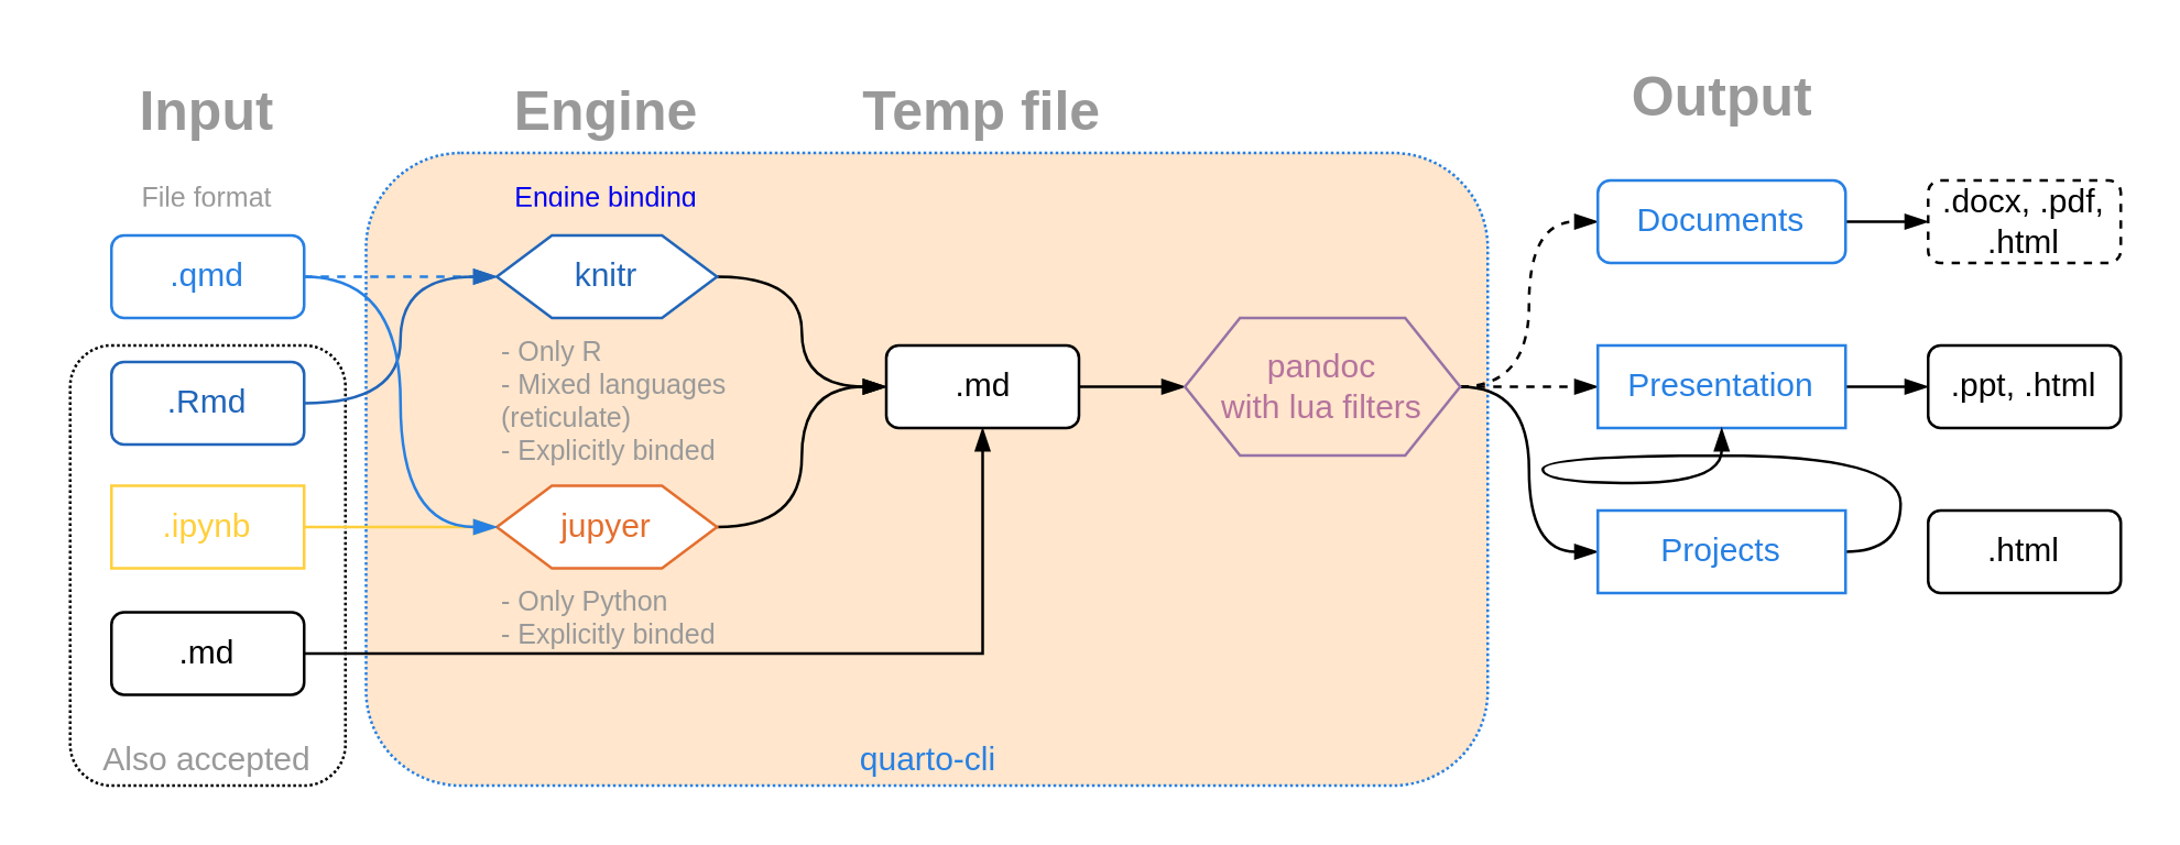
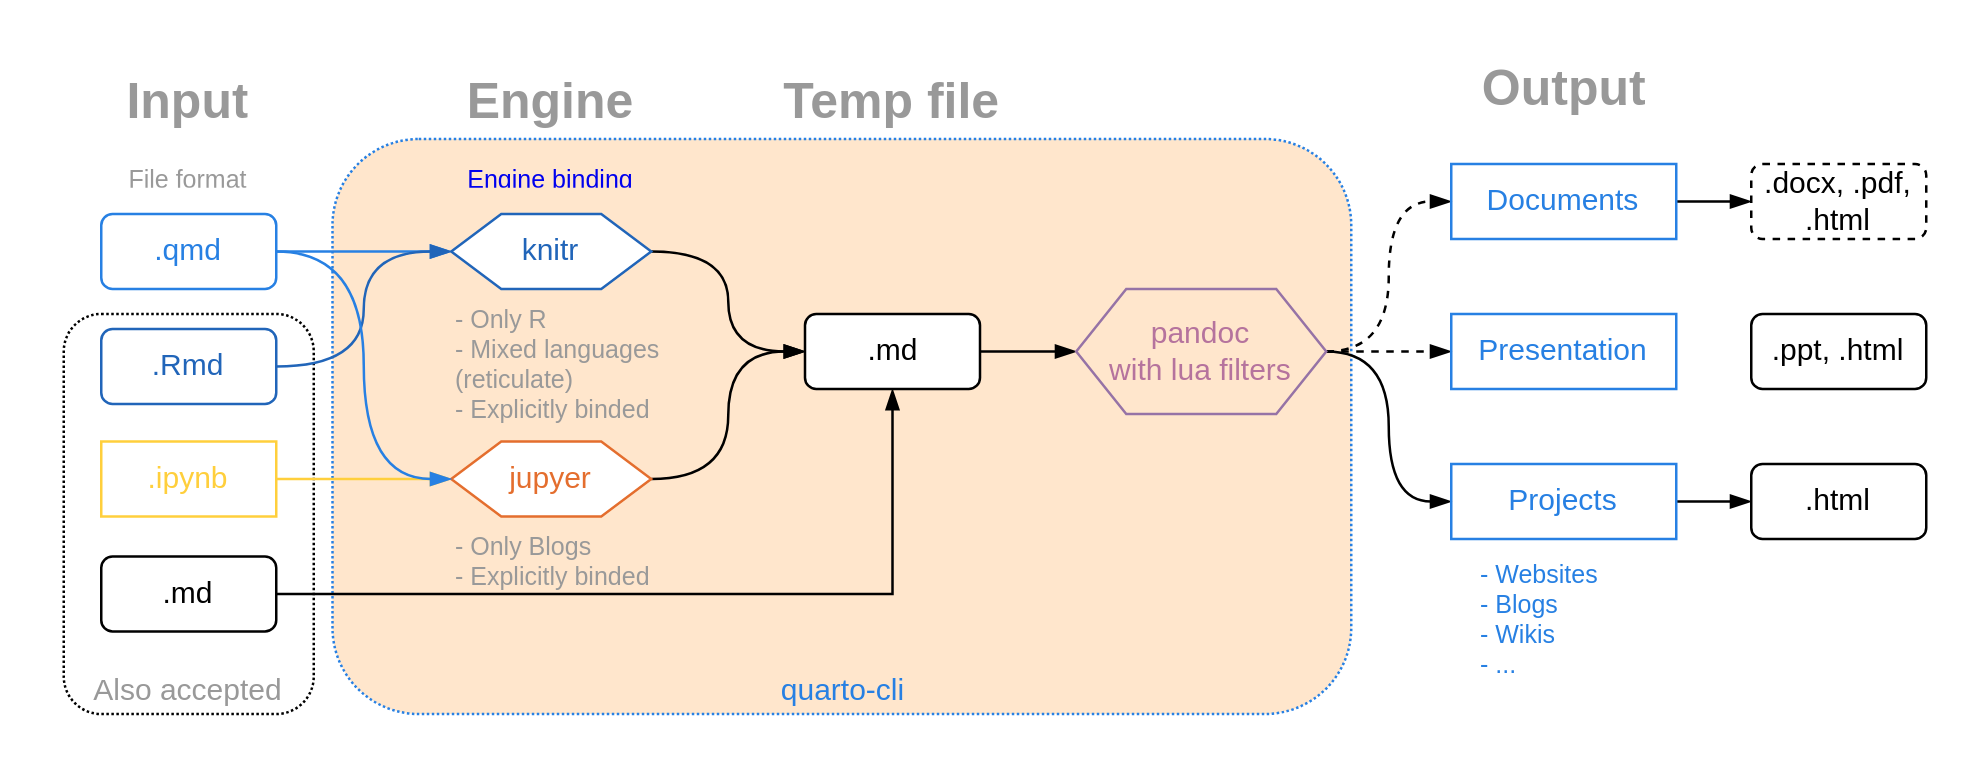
- <mxCell id="32" value="Documents" style="whiteSpace=wrap;html=1;fontSize=12;fontColor=#2780E3;strokeColor=#2780E3;fillColor=none;rounded=1;" vertex="1" parent="1"><mxGeometry x="580" y="65" width="90" height="30" as="geometry" /></mxCell>
+ <mxCell id="32" value="Documents" style="rounded=0;whiteSpace=wrap;html=1;fontSize=12;fontColor=#2780E3;strokeColor=#2780E3;fillColor=none;" vertex="1" parent="1"><mxGeometry x="580" y="65" width="90" height="30" as="geometry" /></mxCell>
- <mxCell id="5" style="edgeStyle=none;rounded=0;orthogonalLoop=1;jettySize=auto;html=1;exitX=1;exitY=0.5;exitDx=0;exitDy=0;entryX=0;entryY=0.5;entryDx=0;entryDy=0;fontColor=#2780e3;endArrow=blockThin;endFill=1;strokeColor=#2780E3;dashed=1;" edge="1" parent="1" source="6" target="12"><mxGeometry relative="1" as="geometry" /></mxCell>
+ <mxCell id="5" style="edgeStyle=none;rounded=0;orthogonalLoop=1;jettySize=auto;html=1;exitX=1;exitY=0.5;exitDx=0;exitDy=0;entryX=0;entryY=0.5;entryDx=0;entryDy=0;fontColor=#2780e3;endArrow=blockThin;endFill=1;strokeColor=#2780E3;" edge="1" parent="1" source="6" target="12"><mxGeometry relative="1" as="geometry" /></mxCell>
- <mxCell id="27" style="edgeStyle=orthogonalEdgeStyle;curved=1;rounded=0;orthogonalLoop=1;jettySize=auto;html=1;exitX=1;exitY=0.5;exitDx=0;exitDy=0;entryX=0;entryY=0.5;entryDx=0;entryDy=0;fontSize=12;fontColor=#2780E3;endArrow=blockThin;endFill=1;" edge="1" parent="1" source="28" target="35"><mxGeometry relative="1" as="geometry" /></mxCell>
- <mxCell id="29" style="edgeStyle=orthogonalEdgeStyle;curved=1;rounded=0;orthogonalLoop=1;jettySize=auto;html=1;exitX=1;exitY=0.5;exitDx=0;exitDy=0;fontSize=12;fontColor=#2780E3;endArrow=blockThin;endFill=1;" edge="1" parent="1" source="30" target="28"><mxGeometry relative="1" as="geometry" /></mxCell>
+ <mxCell id="29" style="edgeStyle=orthogonalEdgeStyle;curved=1;rounded=0;orthogonalLoop=1;jettySize=auto;html=1;exitX=1;exitY=0.5;exitDx=0;exitDy=0;entryX=0;entryY=0.5;entryDx=0;entryDy=0;fontSize=12;fontColor=#2780E3;endArrow=blockThin;endFill=1;" edge="1" parent="1" source="30" target="36"><mxGeometry relative="1" as="geometry" /></mxCell>
- <mxCell id="26" value="&lt;div&gt;- Only Python&lt;/div&gt;&lt;div&gt;- Explicitly binded&lt;br&gt;&lt;/div&gt;" style="text;html=1;strokeColor=none;fillColor=none;align=left;verticalAlign=top;whiteSpace=wrap;rounded=0;dashed=1;dashPattern=1 1;fontSize=10;fontColor=#999999;" vertex="1" parent="1"><mxGeometry x="180" y="206" width="100" height="50" as="geometry" /></mxCell>
+ <mxCell id="26" value="&lt;div&gt;- Only Blogs&lt;/div&gt;&lt;div&gt;- Explicitly binded&lt;br&gt;&lt;/div&gt;" style="text;html=1;strokeColor=none;fillColor=none;align=left;verticalAlign=top;whiteSpace=wrap;rounded=0;dashed=1;dashPattern=1 1;fontSize=10;fontColor=#999999;" vertex="1" parent="1"><mxGeometry x="180" y="206" width="100" height="50" as="geometry" /></mxCell>
+ <mxCell id="37" value="&lt;div&gt;&lt;font color=&quot;#2780E3&quot;&gt;- Websites&lt;br&gt;&lt;/font&gt;&lt;/div&gt;&lt;div&gt;&lt;font color=&quot;#2780E3&quot;&gt;- Blogs&lt;/font&gt;&lt;/div&gt;&lt;div&gt;&lt;font color=&quot;#2780E3&quot;&gt;- Wikis&lt;/font&gt;&lt;/div&gt;&lt;div&gt;&lt;font color=&quot;#2780E3&quot;&gt;- ...&lt;br&gt;&lt;/font&gt;&lt;/div&gt;" style="text;html=1;strokeColor=none;fillColor=none;align=left;verticalAlign=top;whiteSpace=wrap;rounded=0;dashed=1;dashPattern=1 1;fontSize=10;fontColor=#999999;" vertex="1" parent="1"><mxGeometry x="590" y="217" width="70" height="50" as="geometry" /></mxCell>
